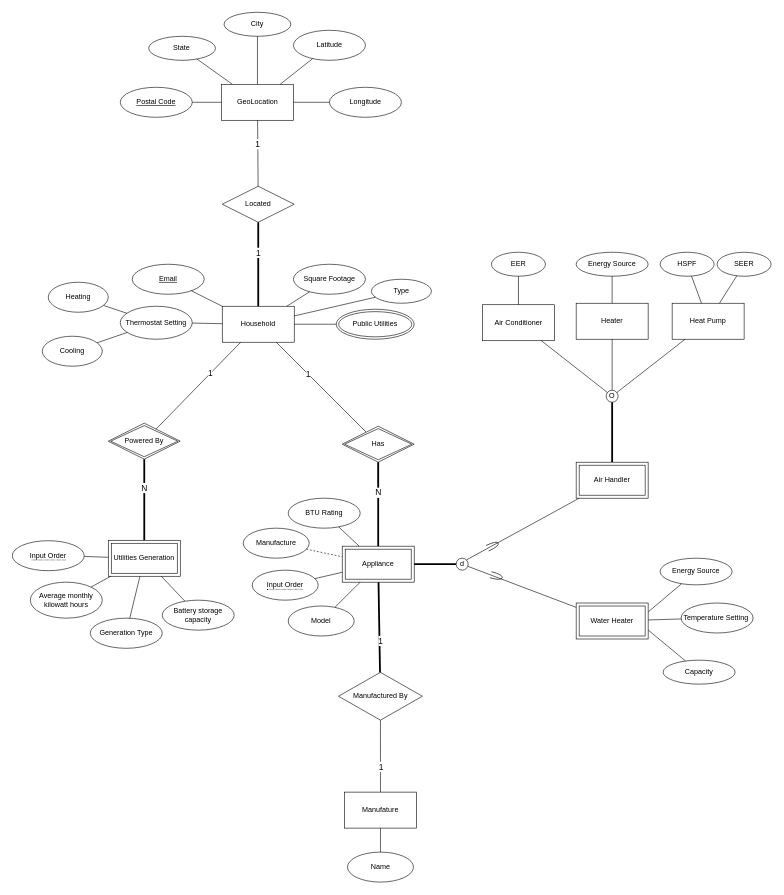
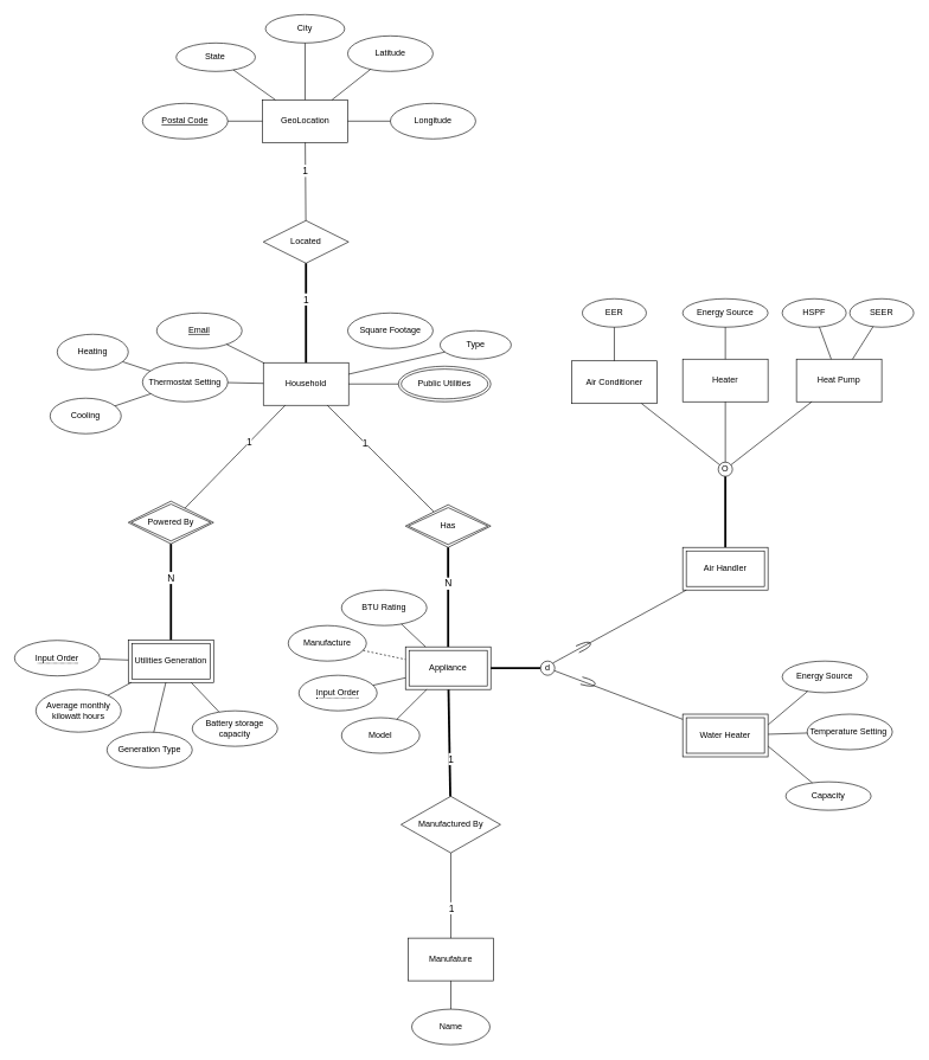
- <mxCell id="14" value="" style="endArrow=none;html=1;rounded=0;" parent="1" source="4" target="2" edge="1"><mxGeometry width="50" height="50" relative="1" as="geometry"><mxPoint x="137" y="535" as="sourcePoint" /><mxPoint x="193" y="565" as="targetPoint" /></mxGeometry></mxCell>
